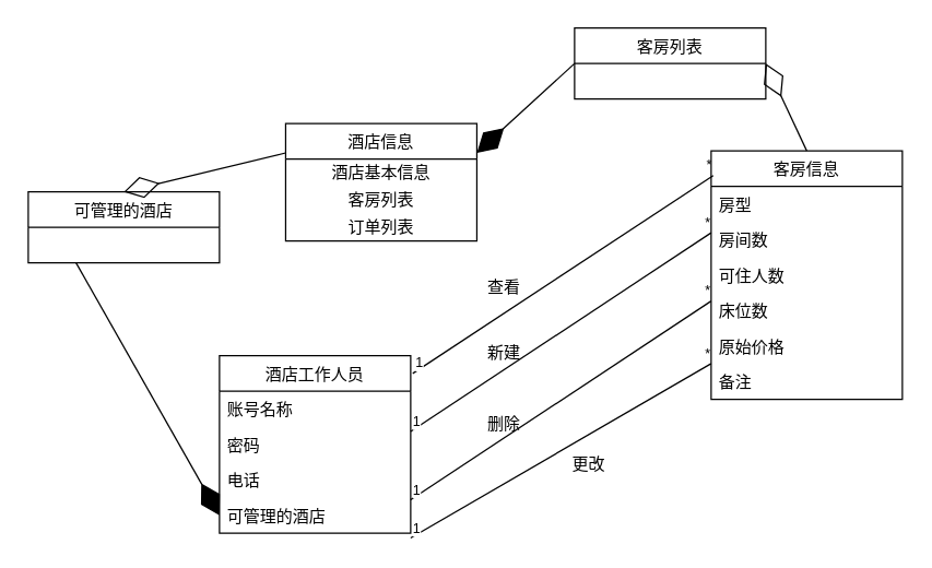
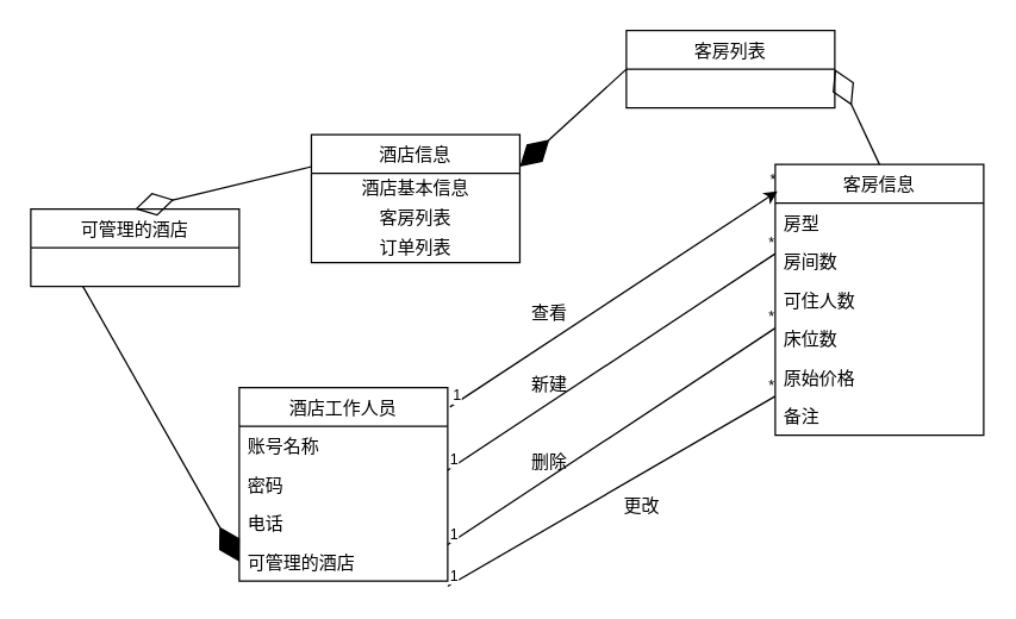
- <mxCell id="2" value="" style="endArrow=none;html=1;entryX=0.011;entryY=0.099;entryDx=0;entryDy=0;exitX=1.011;exitY=0.1;exitDx=0;exitDy=0;exitPerimeter=0;entryPerimeter=0;" parent="1" source="7" target="28" edge="1"><mxGeometry relative="1" as="geometry"><mxPoint x="250" y="80" as="sourcePoint" /><mxPoint x="410" y="80" as="targetPoint" /></mxGeometry></mxCell>
+ <mxCell id="2" value="" style="endArrow=classic;html=1;entryX=0.011;entryY=0.099;entryDx=0;entryDy=0;exitX=1.011;exitY=0.1;exitDx=0;exitDy=0;exitPerimeter=0;entryPerimeter=0;" parent="1" source="7" target="28" edge="1"><mxGeometry relative="1" as="geometry"><mxPoint x="250" y="80" as="sourcePoint" /><mxPoint x="410" y="80" as="targetPoint" /></mxGeometry></mxCell>
